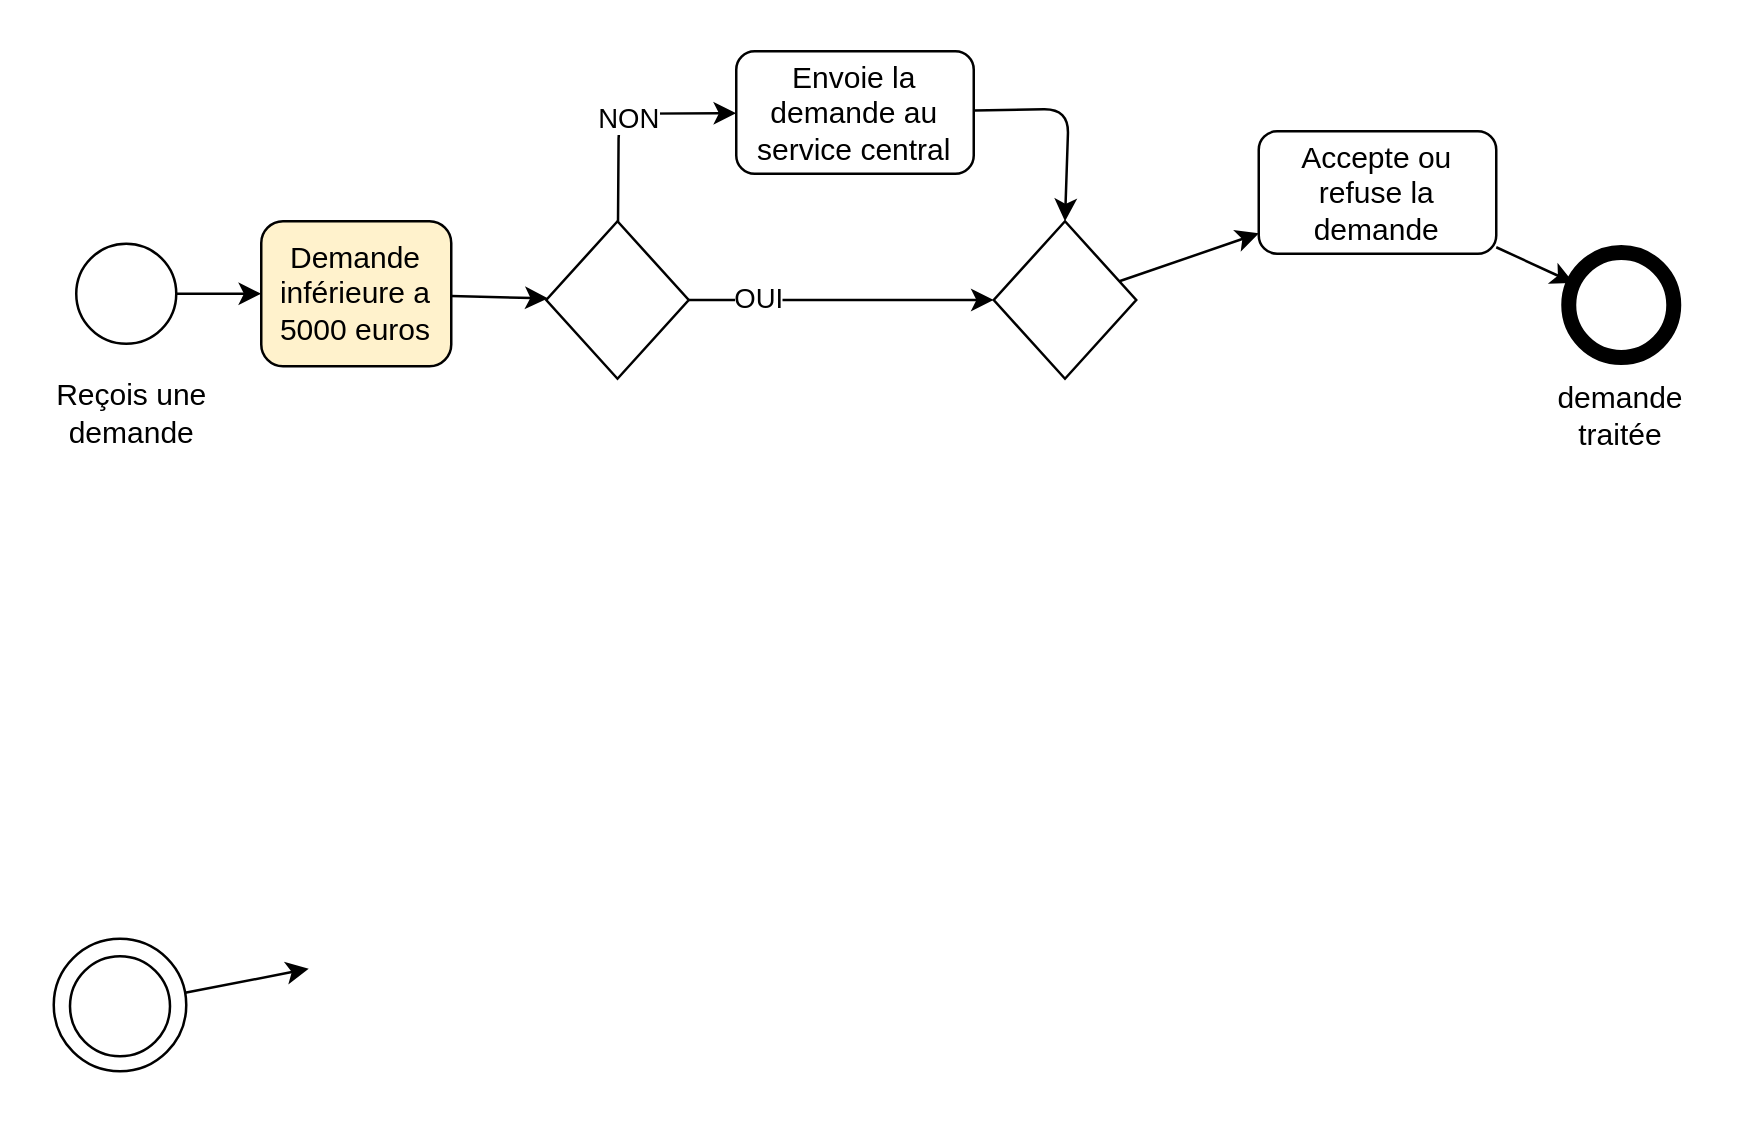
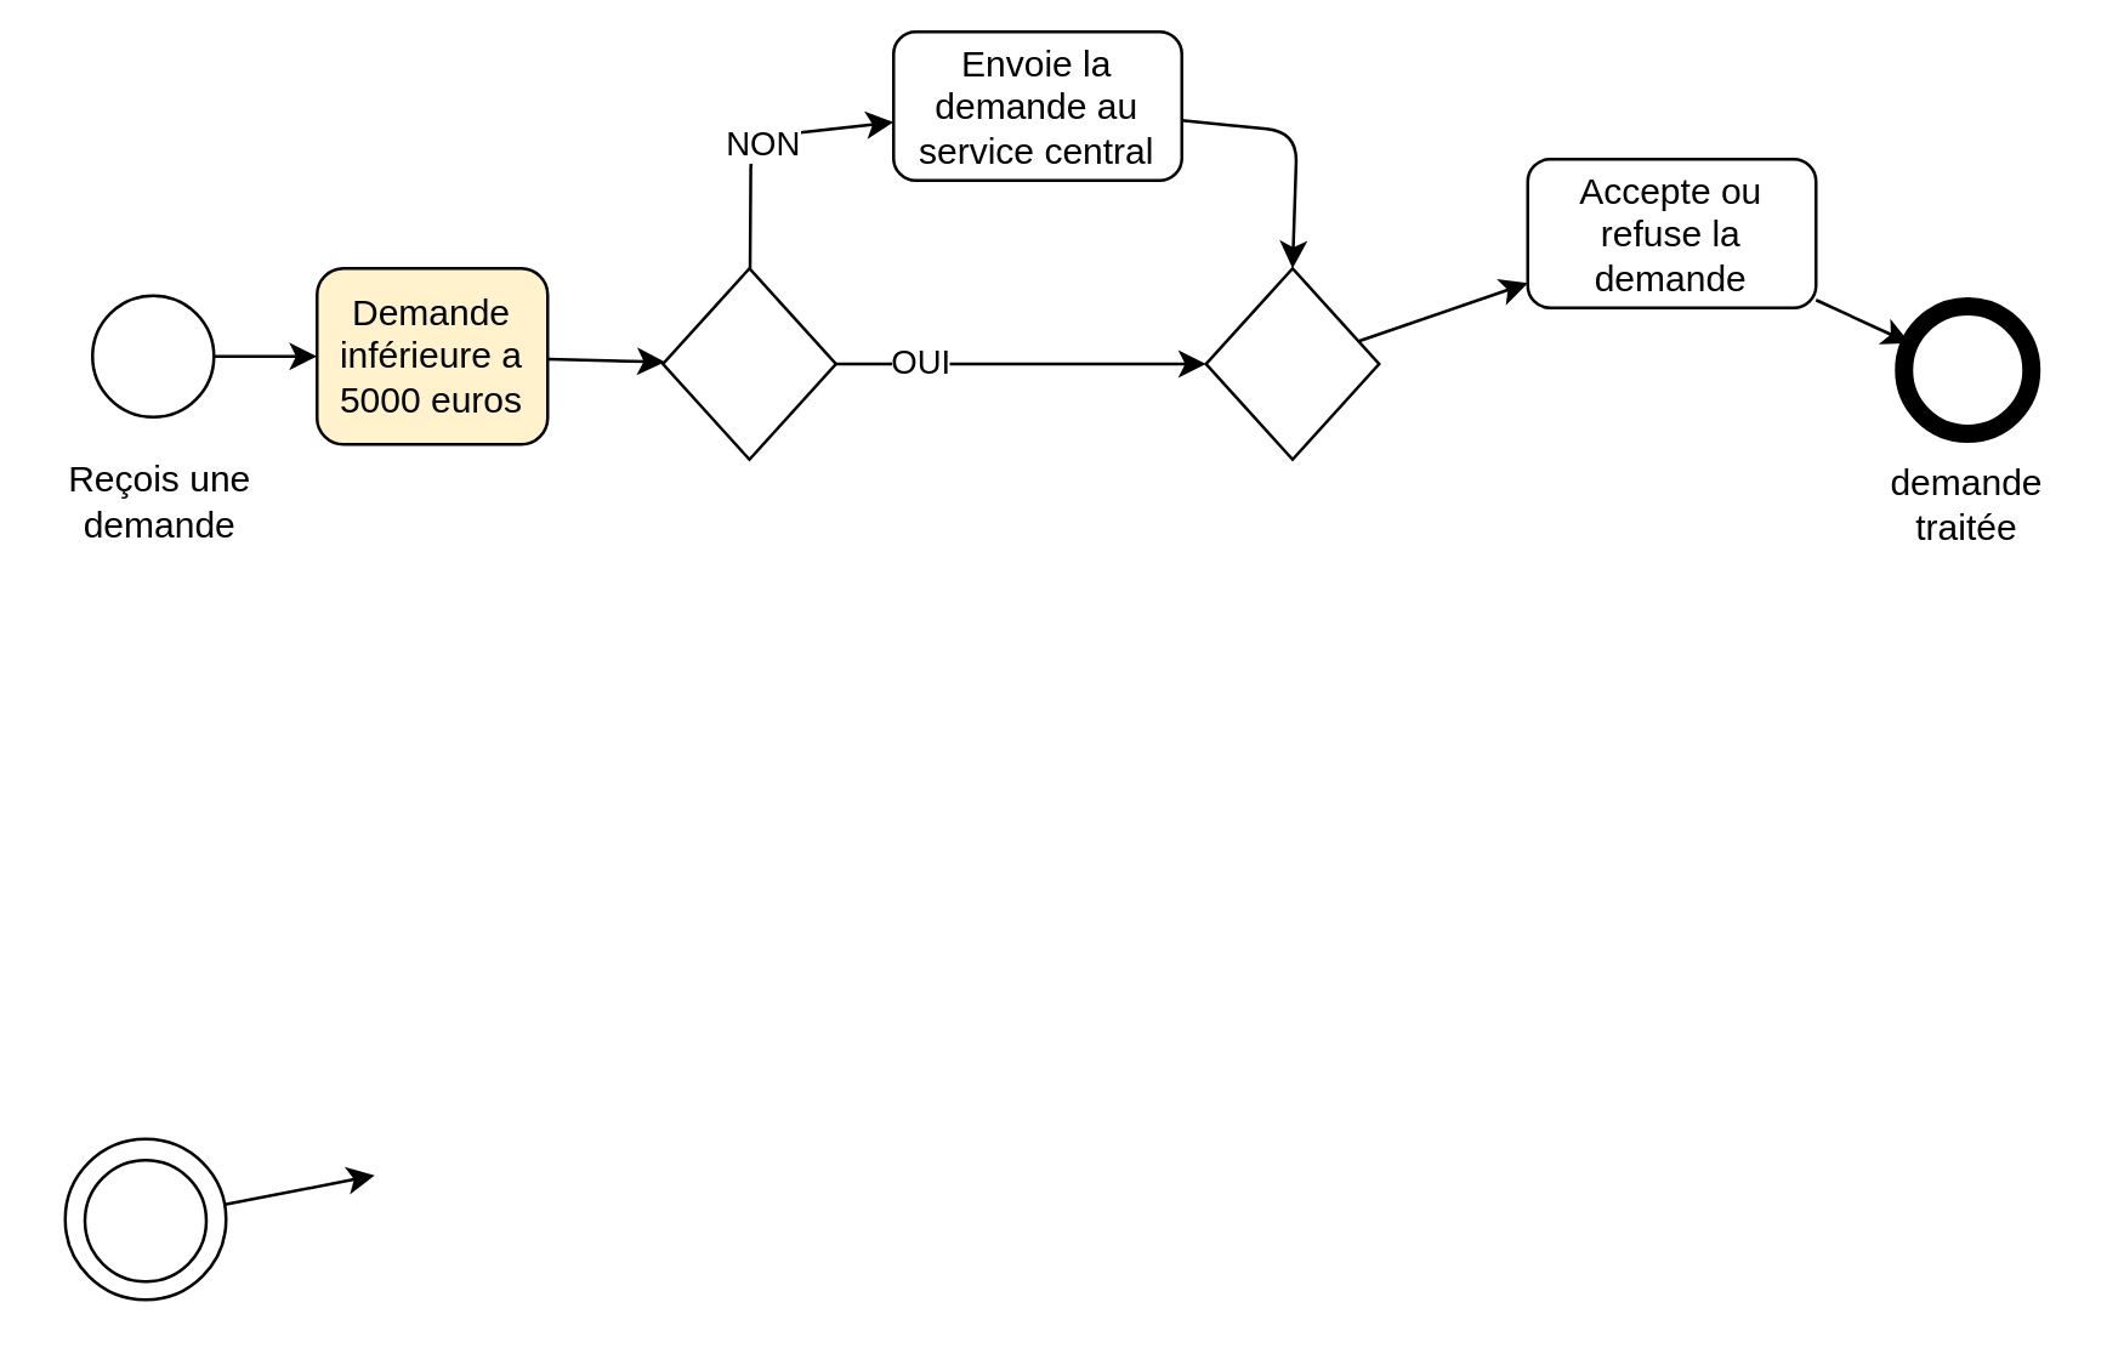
- <mxCell id="18" value="Envoie la demande au service central" style="rounded=1;whiteSpace=wrap;html=1;" vertex="1" parent="1"><mxGeometry x="294" y="20" width="95" height="49" as="geometry" /></mxCell>
+ <mxCell id="18" value="Envoie la demande au service central" style="rounded=1;whiteSpace=wrap;html=1;" vertex="1" parent="1"><mxGeometry x="294" y="10" width="95" height="49" as="geometry" /></mxCell>
